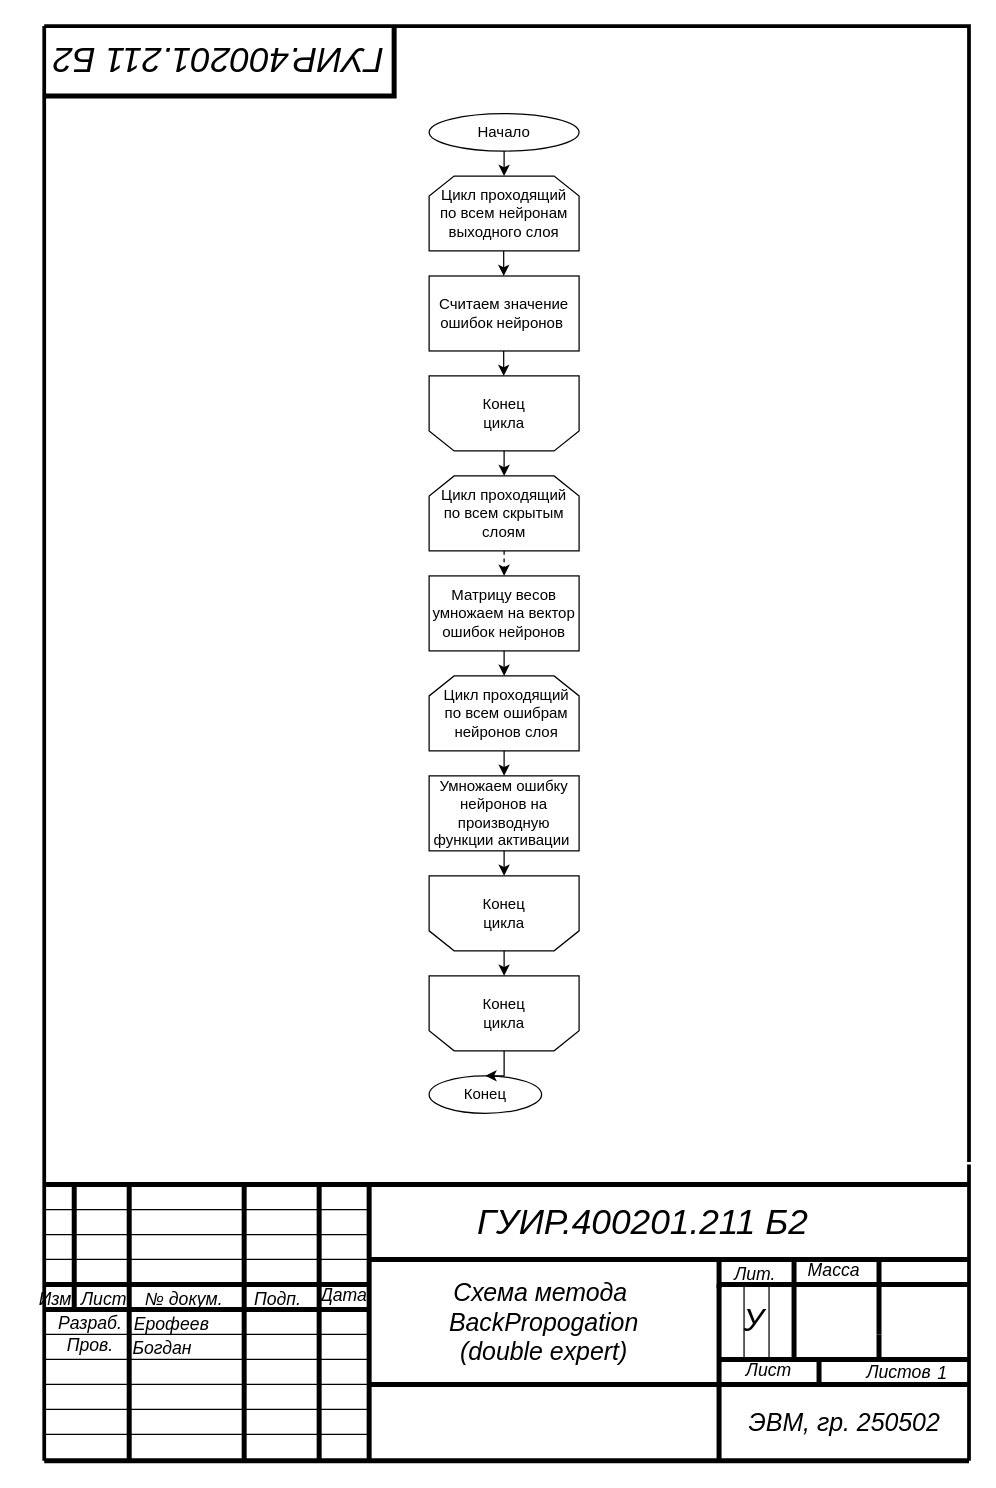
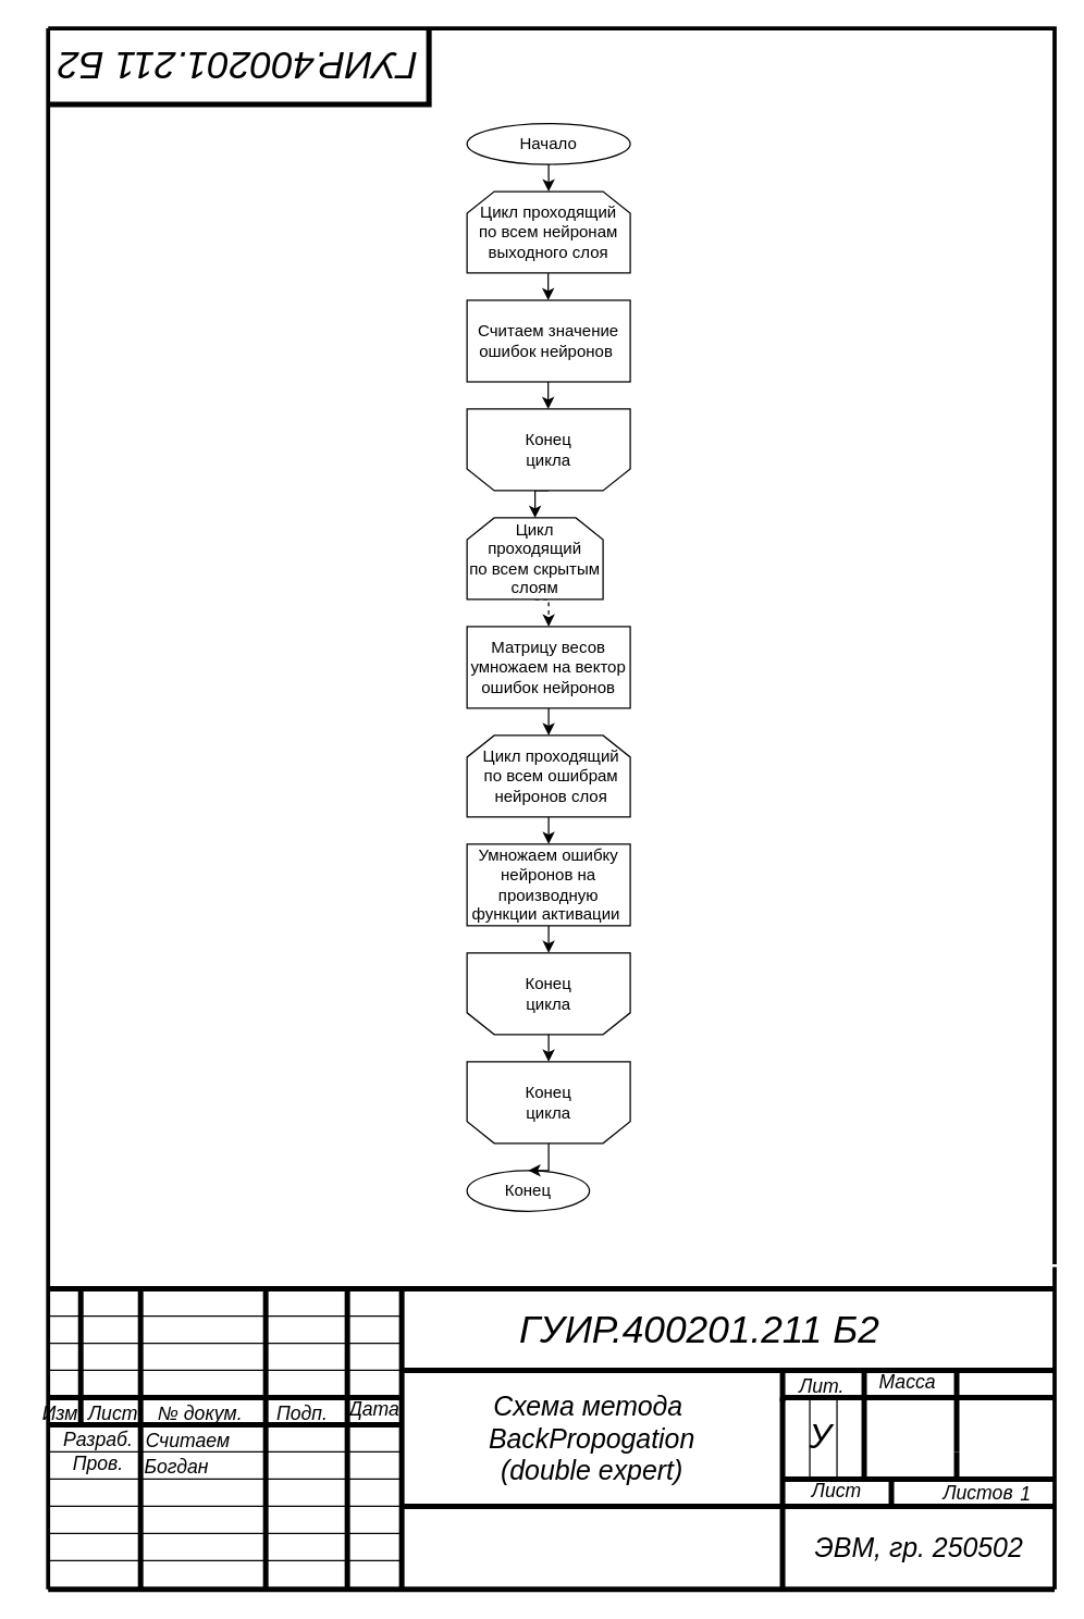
- <mxCell id="67" value="Цикл проходящий &lt;br&gt;по всем скрытым слоям" style="shape=loopLimit;whiteSpace=wrap;html=1;" parent="1" vertex="1"><mxGeometry x="342.89" y="380" width="120" height="60" as="geometry" /></mxCell>
+ <mxCell id="67" value="Цикл проходящий &lt;br&gt;по всем скрытым слоям" style="shape=loopLimit;whiteSpace=wrap;html=1;" parent="1" vertex="1"><mxGeometry x="342.89" y="380" width="100" height="60" as="geometry" /></mxCell>
- <mxCell id="38" value="&lt;div style=&quot;&quot;&gt;&lt;p style=&quot;text-align: left; margin: 0px; text-indent: 0px; vertical-align: middle; direction: ltr;&quot;&gt;&lt;font face=&quot;Arial&quot;&gt;&lt;span style=&quot;font-size: 14.11px;&quot;&gt;&lt;i&gt;Ерофеев&lt;/i&gt;&lt;/span&gt;&lt;/font&gt;&lt;/p&gt;&lt;/div&gt;" style="verticalAlign=middle;align=left;overflow=width;vsdxID=422;fillColor=none;gradientColor=none;shape=stencil(nZBLDoAgDERP0z3SIyjew0SURgSD+Lu9kMZoXLhwN9O+tukAlrNpJg1SzDH4QW/URgNYgZTkjA4UkwJUgGXng+6DX1zLfmoymdXo17xh5zmRJ6Q42BWCfc2oJfdAr+Yv+AP9Cb7OJ3H/2JG1HNGz/84klThPVCc=);strokeColor=none;strokeWidth=3;spacingTop=-2;spacingBottom=-2;spacingLeft=-2;spacingRight=-2;points=[];labelBackgroundColor=none;rounded=0;html=1;whiteSpace=wrap;" parent="1" vertex="1"><mxGeometry x="106.89" y="1049" width="89" height="20" as="geometry" /></mxCell>
+ <mxCell id="38" value="&lt;div style=&quot;&quot;&gt;&lt;p style=&quot;text-align: left; margin: 0px; text-indent: 0px; vertical-align: middle; direction: ltr;&quot;&gt;&lt;font face=&quot;Arial&quot;&gt;&lt;span style=&quot;font-size: 14.11px;&quot;&gt;&lt;i&gt;Считаем&lt;/i&gt;&lt;/span&gt;&lt;/font&gt;&lt;/p&gt;&lt;/div&gt;" style="verticalAlign=middle;align=left;overflow=width;vsdxID=422;fillColor=none;gradientColor=none;shape=stencil(nZBLDoAgDERP0z3SIyjew0SURgSD+Lu9kMZoXLhwN9O+tukAlrNpJg1SzDH4QW/URgNYgZTkjA4UkwJUgGXng+6DX1zLfmoymdXo17xh5zmRJ6Q42BWCfc2oJfdAr+Yv+AP9Cb7OJ3H/2JG1HNGz/84klThPVCc=);strokeColor=none;strokeWidth=3;spacingTop=-2;spacingBottom=-2;spacingLeft=-2;spacingRight=-2;points=[];labelBackgroundColor=none;rounded=0;html=1;whiteSpace=wrap;" parent="1" vertex="1"><mxGeometry x="106.89" y="1049" width="89" height="20" as="geometry" /></mxCell>
